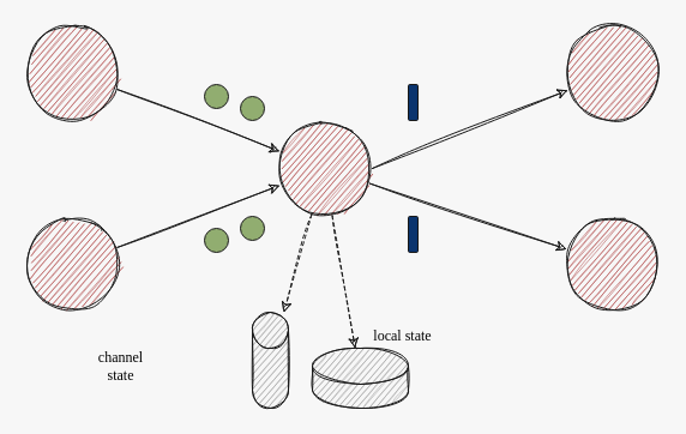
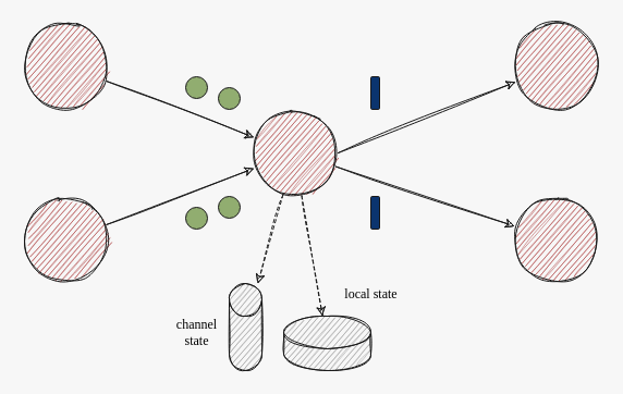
- <mxCell id="21" value="local state" style="text;html=1;align=center;verticalAlign=middle;resizable=0;points=[];autosize=1;strokeColor=none;fillColor=none;fontSize=12;fontFamily=Comic Sans MS;fontColor=default;" parent="1" vertex="1"><mxGeometry x="300" y="270" width="70" height="20" as="geometry" /></mxCell>
+ <mxCell id="21" value="local state" style="text;html=1;align=center;verticalAlign=middle;resizable=0;points=[];autosize=1;strokeColor=none;fillColor=none;fontSize=12;fontFamily=Comic Sans MS;fontColor=default;" parent="1" vertex="1"><mxGeometry x="305" y="260" width="70" height="20" as="geometry" /></mxCell>
- <mxCell id="22" value="channel&lt;br&gt;state" style="text;html=1;align=center;verticalAlign=middle;resizable=0;points=[];autosize=1;strokeColor=none;fillColor=none;fontSize=12;fontFamily=Comic Sans MS;fontColor=default;" parent="1" vertex="1"><mxGeometry x="70" y="290" width="60" height="30" as="geometry" /></mxCell>
+ <mxCell id="22" value="channel&lt;br&gt;state" style="text;html=1;align=center;verticalAlign=middle;resizable=0;points=[];autosize=1;strokeColor=none;fillColor=none;fontSize=12;fontFamily=Comic Sans MS;fontColor=default;" parent="1" vertex="1"><mxGeometry x="150" y="290" width="60" height="30" as="geometry" /></mxCell>
